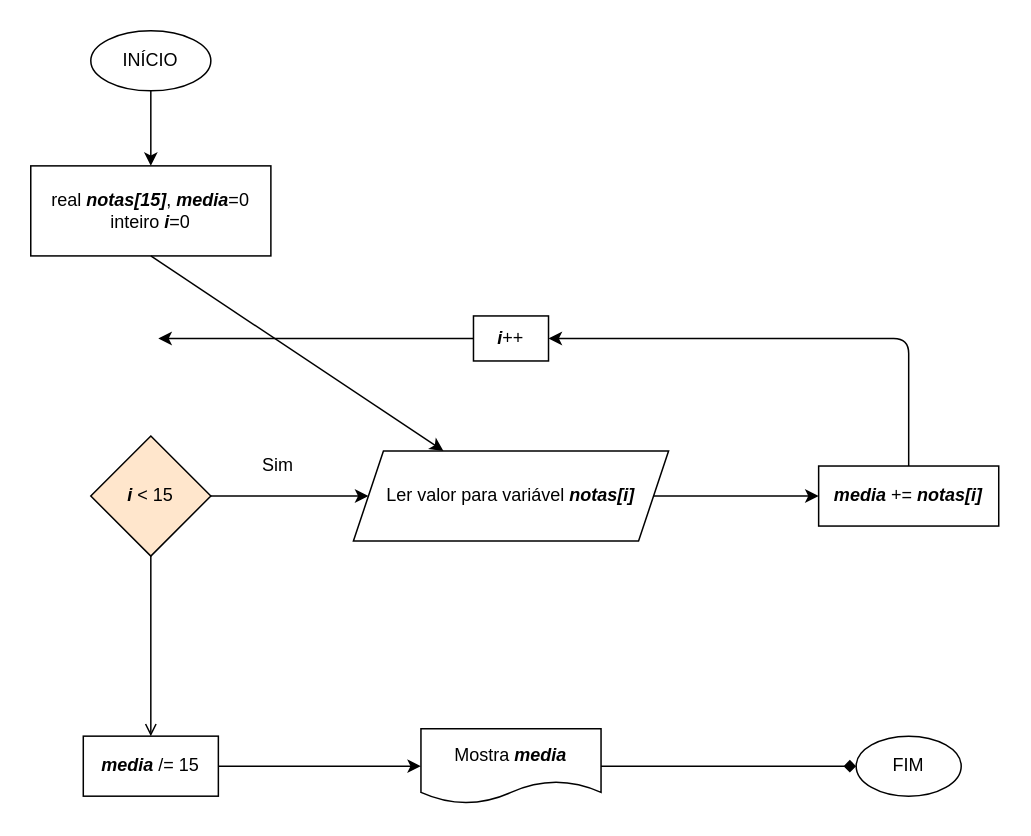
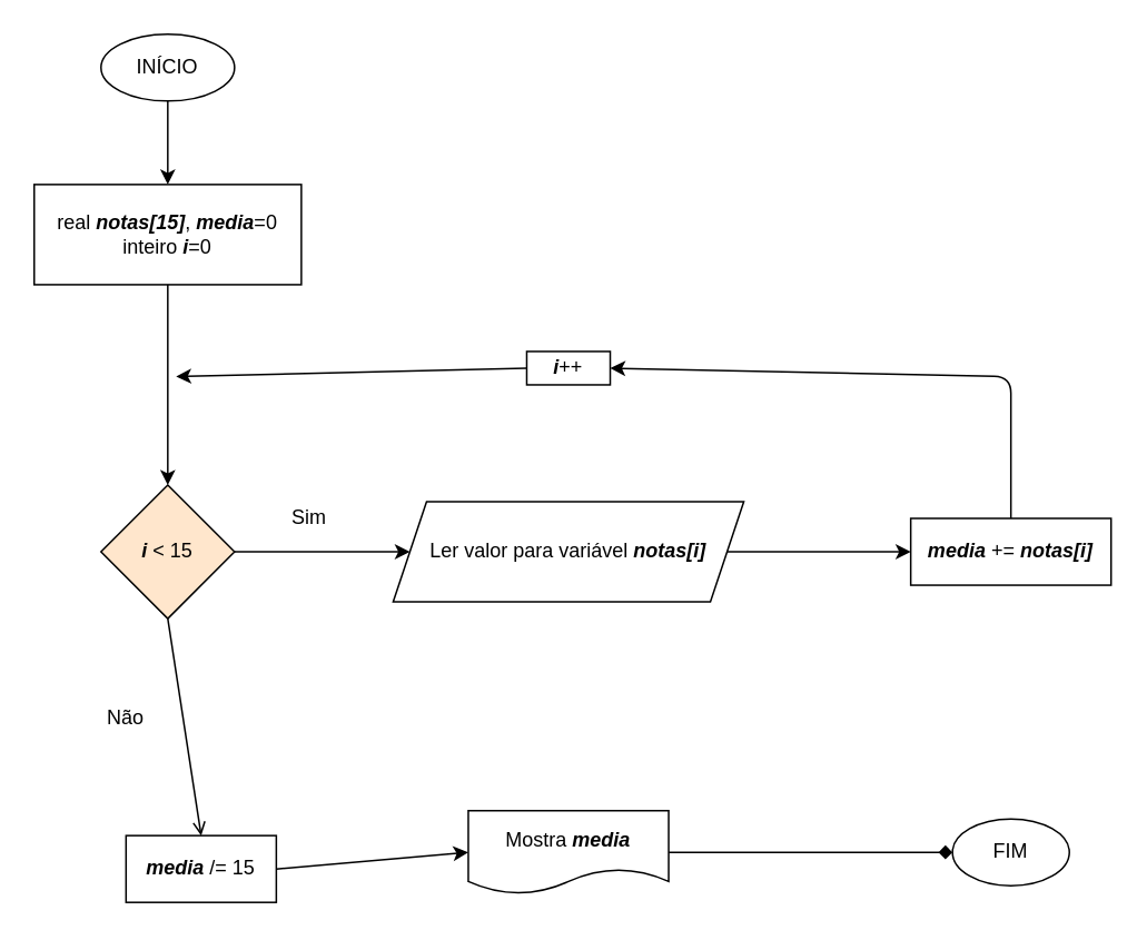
- <mxCell id="11" value="&lt;b&gt;&lt;i&gt;i&lt;/i&gt;&lt;/b&gt;++" style="rounded=0;whiteSpace=wrap;html=1;" vertex="1" parent="1"><mxGeometry x="315" y="210" width="50" height="30" as="geometry" /></mxCell>
+ <mxCell id="11" value="&lt;b&gt;&lt;i&gt;i&lt;/i&gt;&lt;/b&gt;++" style="rounded=0;whiteSpace=wrap;html=1;" vertex="1" parent="1"><mxGeometry x="315" y="210" width="50" height="20" as="geometry" /></mxCell>
- <mxCell id="8" value="" style="endArrow=classic;html=1;exitX=0.5;exitY=1;exitDx=0;exitDy=0;" edge="1" parent="1" source="3" target="5"><mxGeometry width="50" height="50" relative="1" as="geometry"><mxPoint x="355" y="230" as="sourcePoint" /><mxPoint x="405" y="180" as="targetPoint" /></mxGeometry></mxCell>
+ <mxCell id="8" value="" style="endArrow=classic;html=1;exitX=0.5;exitY=1;exitDx=0;exitDy=0;entryX=0.5;entryY=0;entryDx=0;entryDy=0;" edge="1" parent="1" source="3" target="4"><mxGeometry width="50" height="50" relative="1" as="geometry"><mxPoint x="355" y="230" as="sourcePoint" /><mxPoint x="405" y="180" as="targetPoint" /></mxGeometry></mxCell>
+ <mxCell id="21" value="Não" style="text;html=1;strokeColor=none;fillColor=none;align=center;verticalAlign=middle;whiteSpace=wrap;rounded=0;" vertex="1" parent="1"><mxGeometry x="55" y="420" width="40" height="20" as="geometry" /></mxCell>
- <mxCell id="14" value="&lt;b&gt;&lt;i&gt;media&lt;/i&gt;&lt;/b&gt; /= 15" style="rounded=0;whiteSpace=wrap;html=1;" vertex="1" parent="1"><mxGeometry x="55" y="490" width="90" height="40" as="geometry" /></mxCell>
+ <mxCell id="14" value="&lt;b&gt;&lt;i&gt;media&lt;/i&gt;&lt;/b&gt; /= 15" style="rounded=0;whiteSpace=wrap;html=1;" vertex="1" parent="1"><mxGeometry x="75" y="500" width="90" height="40" as="geometry" /></mxCell>
